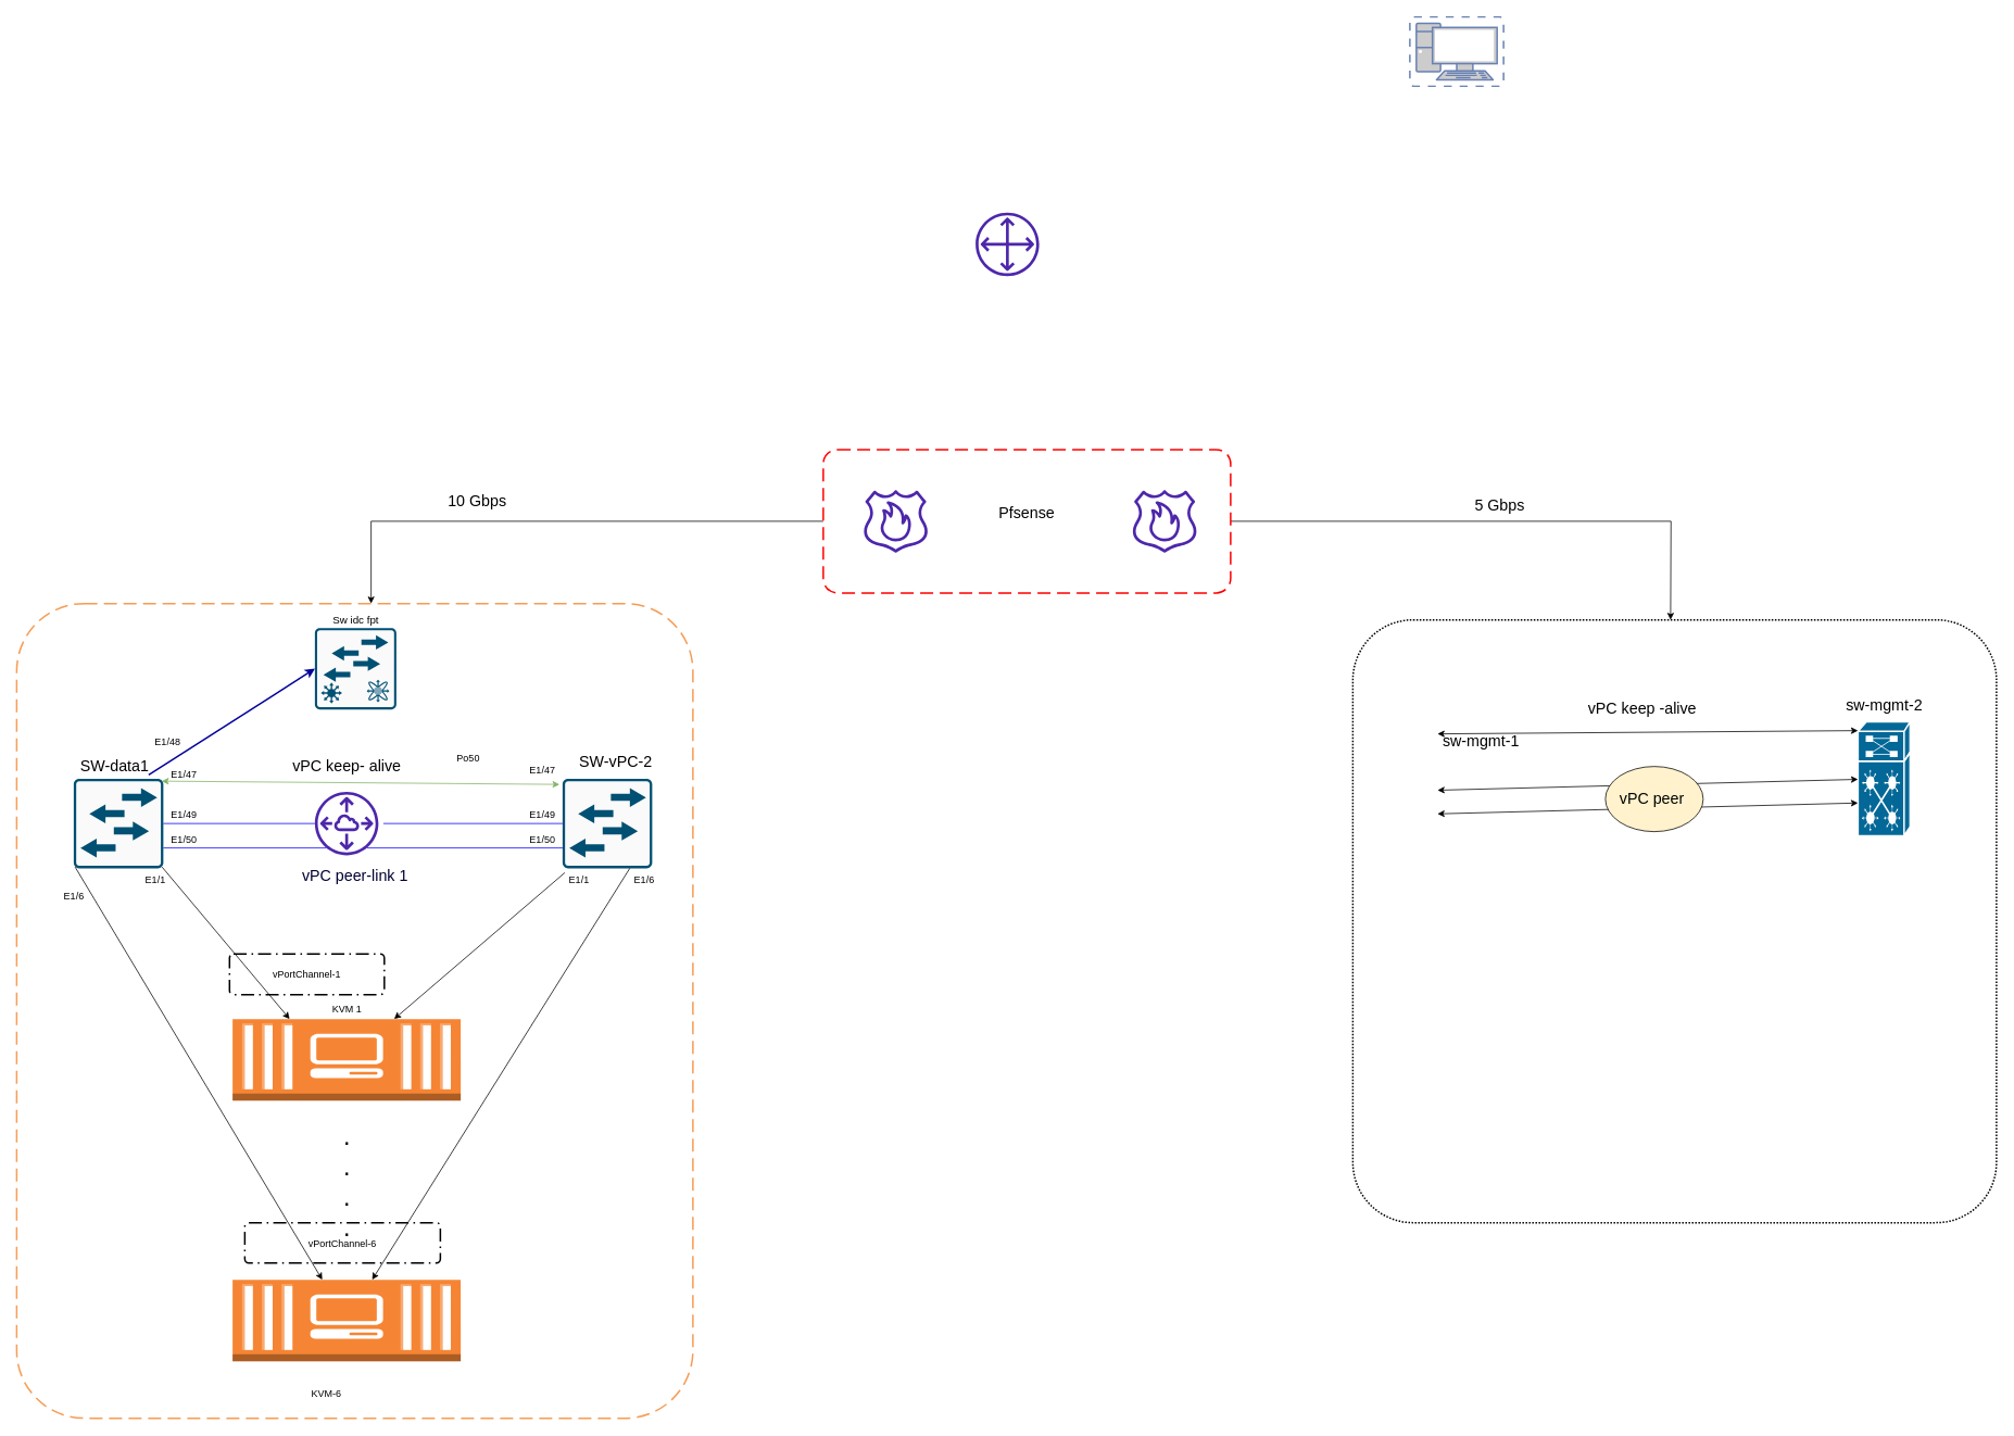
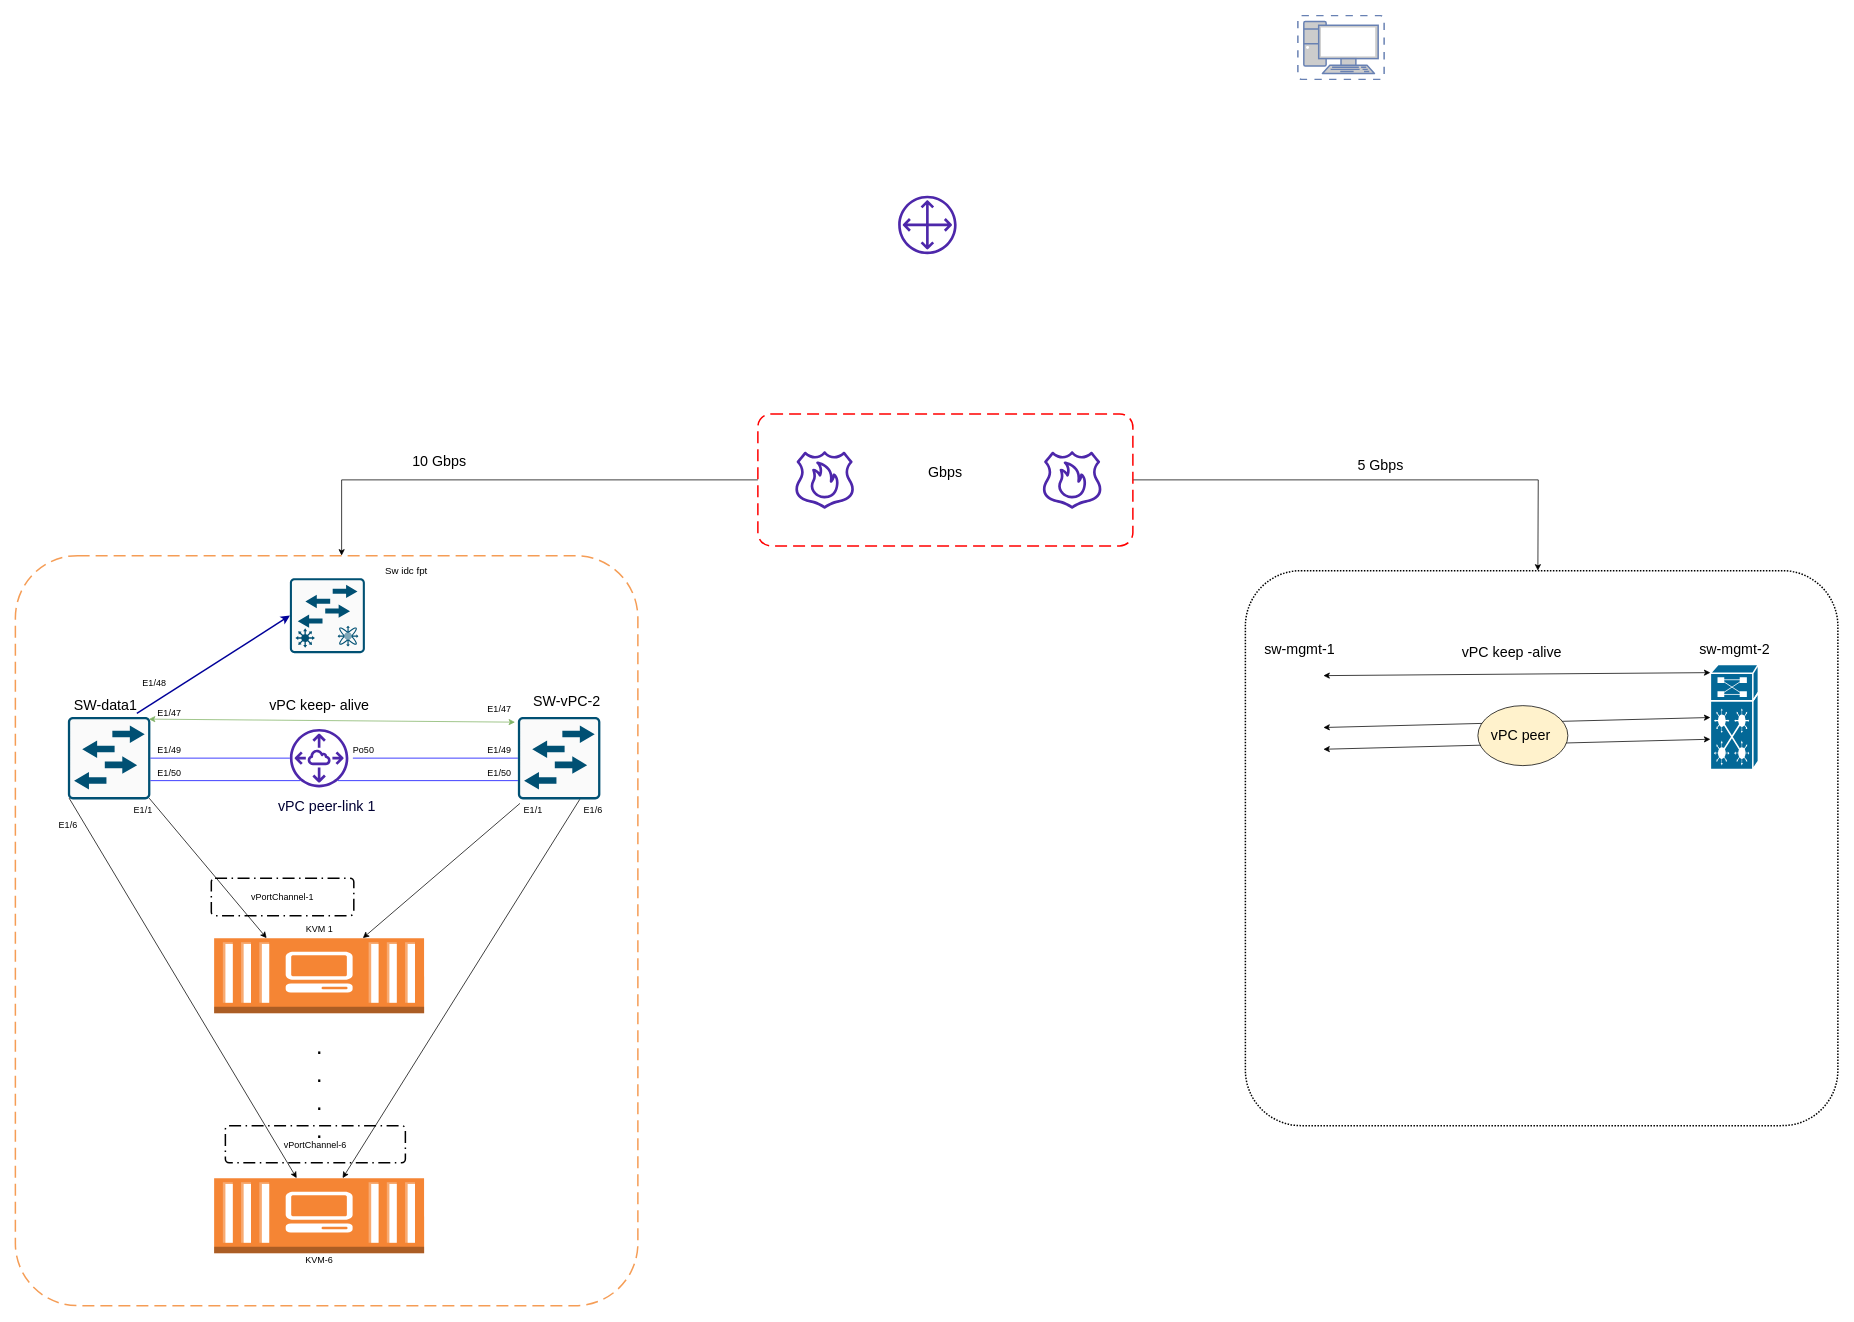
- <mxCell id="5" value="Pfsense&#10;" style="rounded=1;arcSize=10;dashed=1;strokeColor=#ff0000;fillColor=none;gradientColor=none;dashPattern=8 4;strokeWidth=2;fontSize=19;" parent="1" vertex="1"><mxGeometry x="1010" y="551" width="500" height="176" as="geometry" /></mxCell>
+ <mxCell id="5" value="Gbps&#10;" style="rounded=1;arcSize=10;dashed=1;strokeColor=#ff0000;fillColor=none;gradientColor=none;dashPattern=8 4;strokeWidth=2;fontSize=19;" parent="1" vertex="1"><mxGeometry x="1010" y="551" width="500" height="176" as="geometry" /></mxCell>
- <mxCell id="58" value="Sw idc fpt" style="text;html=1;align=center;verticalAlign=middle;resizable=0;points=[];autosize=1;strokeColor=none;fillColor=none;fontSize=13;fontColor=#000000;" vertex="1" parent="1"><mxGeometry x="401" y="750" width="70" height="20" as="geometry" /></mxCell>
+ <mxCell id="58" value="Sw idc fpt" style="text;html=1;align=center;verticalAlign=middle;resizable=0;points=[];autosize=1;strokeColor=none;fillColor=none;fontSize=13;fontColor=#000000;" vertex="1" parent="1"><mxGeometry x="506" y="750" width="70" height="20" as="geometry" /></mxCell>
- <mxCell id="15" value="sw-mgmt-1" style="text;html=1;align=center;verticalAlign=middle;resizable=0;points=[];autosize=1;strokeColor=none;fillColor=none;fontSize=19;" parent="1" vertex="1"><mxGeometry x="1762" y="895" width="110" height="30" as="geometry" /></mxCell>
+ <mxCell id="15" value="sw-mgmt-1" style="text;html=1;align=center;verticalAlign=middle;resizable=0;points=[];autosize=1;strokeColor=none;fillColor=none;fontSize=19;" parent="1" vertex="1"><mxGeometry x="1677" y="850" width="110" height="30" as="geometry" /></mxCell>
- <mxCell id="39" value="Po50" style="text;html=1;align=center;verticalAlign=middle;resizable=0;points=[];autosize=1;strokeColor=none;fillColor=none;" vertex="1" parent="1"><mxGeometry x="554" y="920" width="40" height="20" as="geometry" /></mxCell>
+ <mxCell id="39" value="Po50" style="text;html=1;align=center;verticalAlign=middle;resizable=0;points=[];autosize=1;strokeColor=none;fillColor=none;" vertex="1" parent="1"><mxGeometry x="464" y="990" width="40" height="20" as="geometry" /></mxCell>
- <mxCell id="48" value="KVM-6" style="text;html=1;align=center;verticalAlign=middle;resizable=0;points=[];autosize=1;strokeColor=none;fillColor=none;" vertex="1" parent="1"><mxGeometry x="375" y="1700" width="50" height="20" as="geometry" /></mxCell>
+ <mxCell id="48" value="KVM-6" style="text;html=1;align=center;verticalAlign=middle;resizable=0;points=[];autosize=1;strokeColor=none;fillColor=none;" vertex="1" parent="1"><mxGeometry x="400" y="1670" width="50" height="20" as="geometry" /></mxCell>
